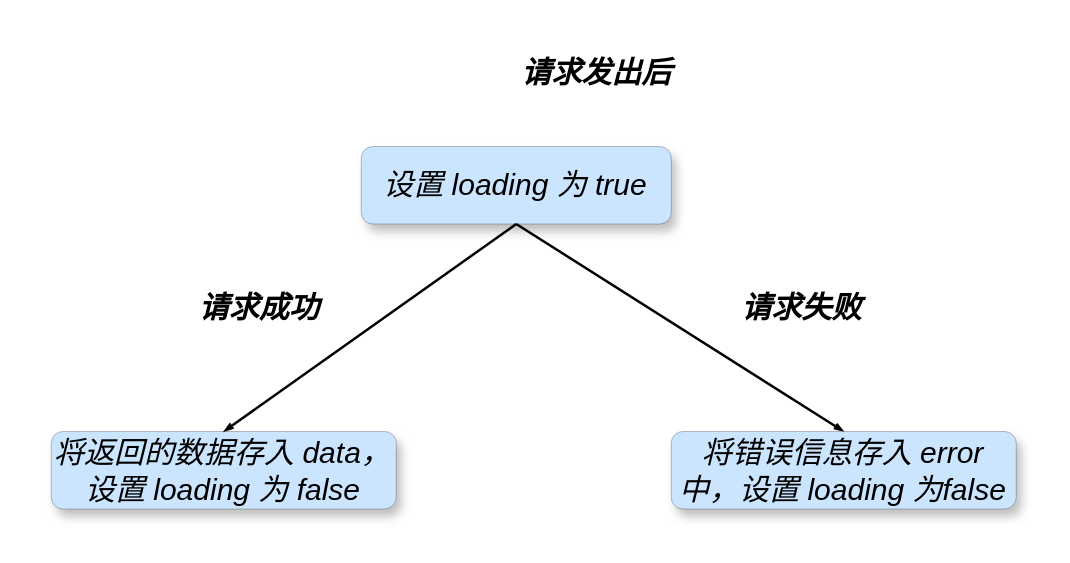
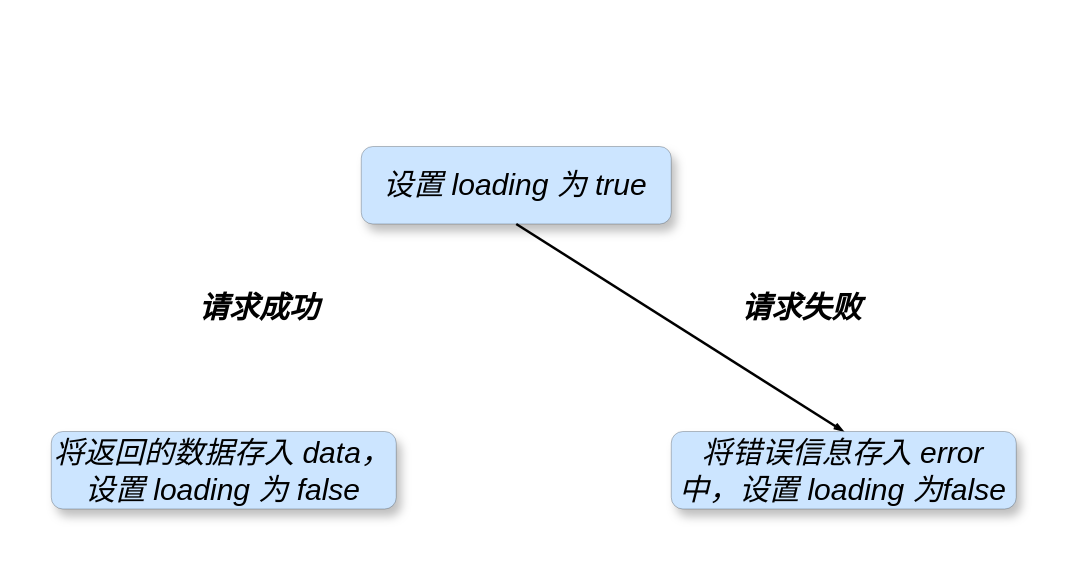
- <mxCell id="3" value="请求发出后" style="text;html=1;resizable=0;autosize=1;align=center;verticalAlign=middle;points=[];fillColor=none;strokeColor=none;rounded=0;hachureGap=4;fontStyle=3;labelBackgroundColor=none;labelBorderColor=none;fontFamily=Comic Sans MS;" parent="1" vertex="1"><mxGeometry x="203" y="20" width="70" height="18" as="geometry" /></mxCell>
- <mxCell id="5" style="edgeStyle=none;rounded=1;orthogonalLoop=1;jettySize=auto;html=1;exitX=0.5;exitY=1;exitDx=0;exitDy=0;entryX=0.5;entryY=0;entryDx=0;entryDy=0;endArrow=openThin;startSize=8;endSize=2;sourcePerimeterSpacing=8;targetPerimeterSpacing=0;fontStyle=1;align=center;endFill=0;" edge="1" parent="1" source="2" target="4"><mxGeometry relative="1" as="geometry"><mxPoint x="216" y="10" as="sourcePoint" /><mxPoint x="216" y="68" as="targetPoint" /></mxGeometry></mxCell>
